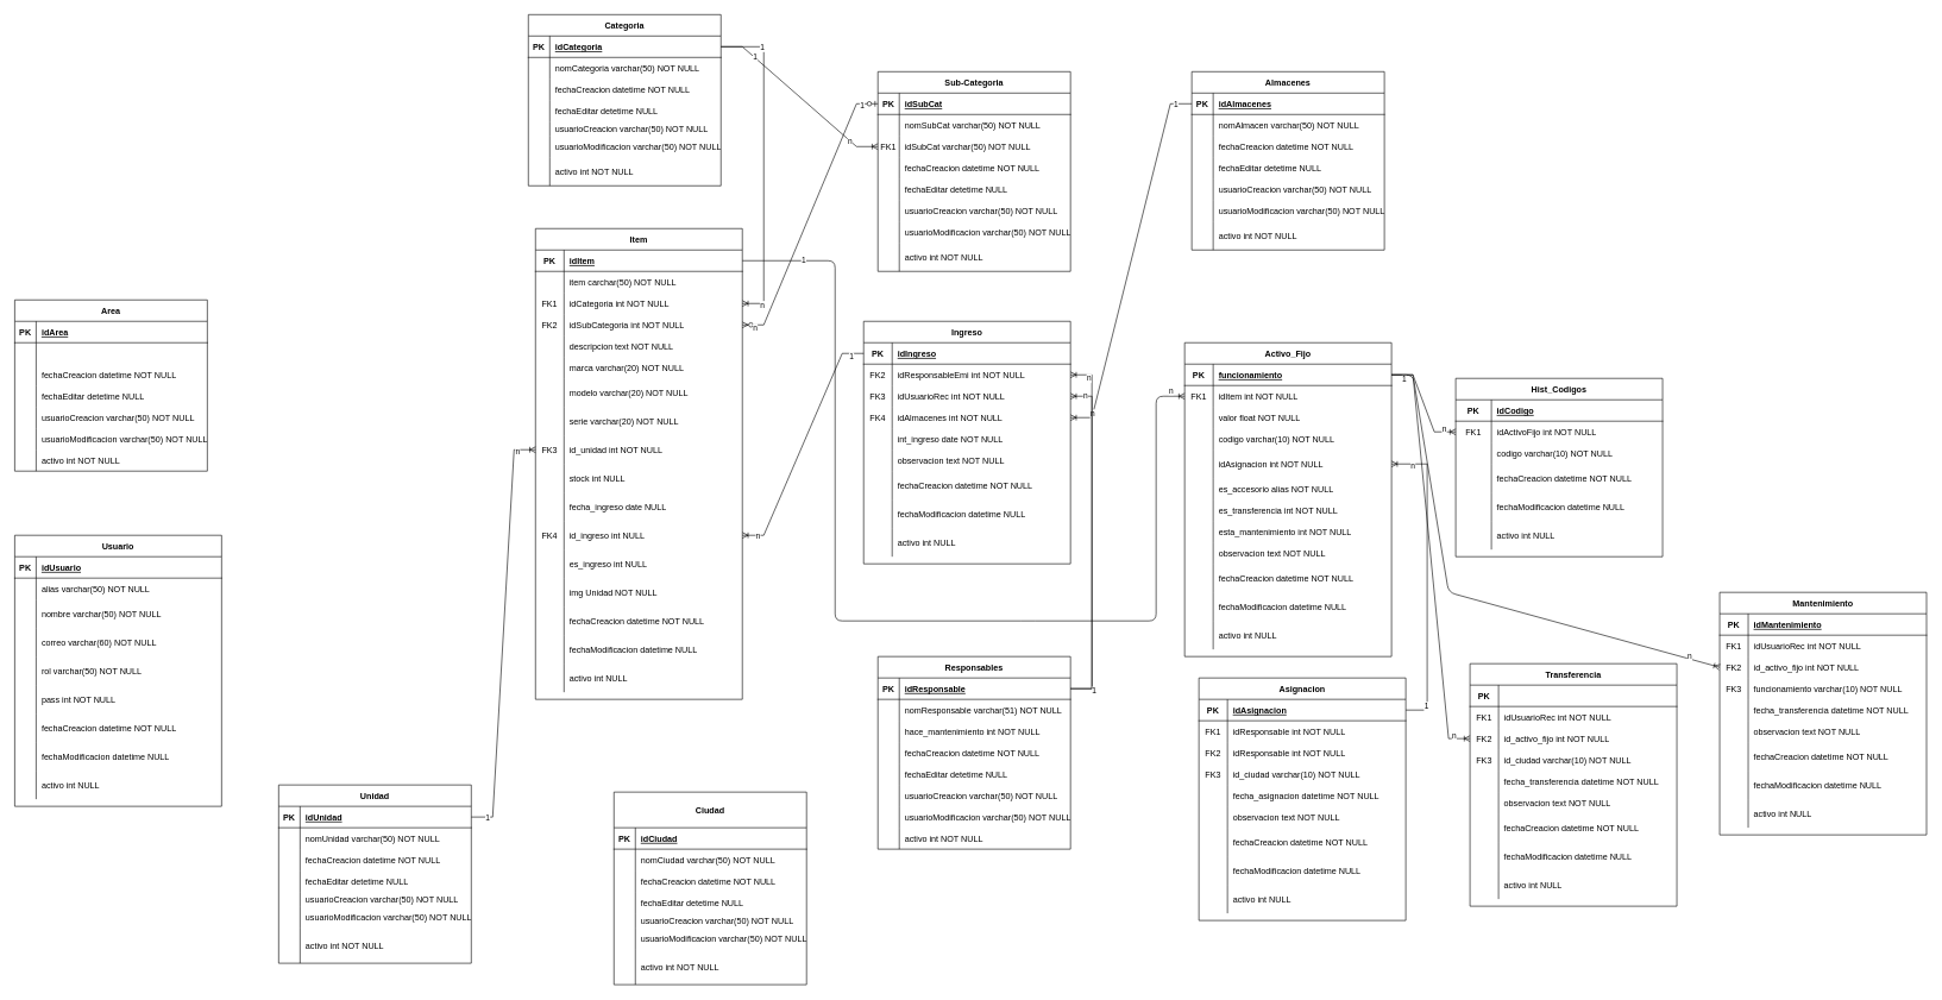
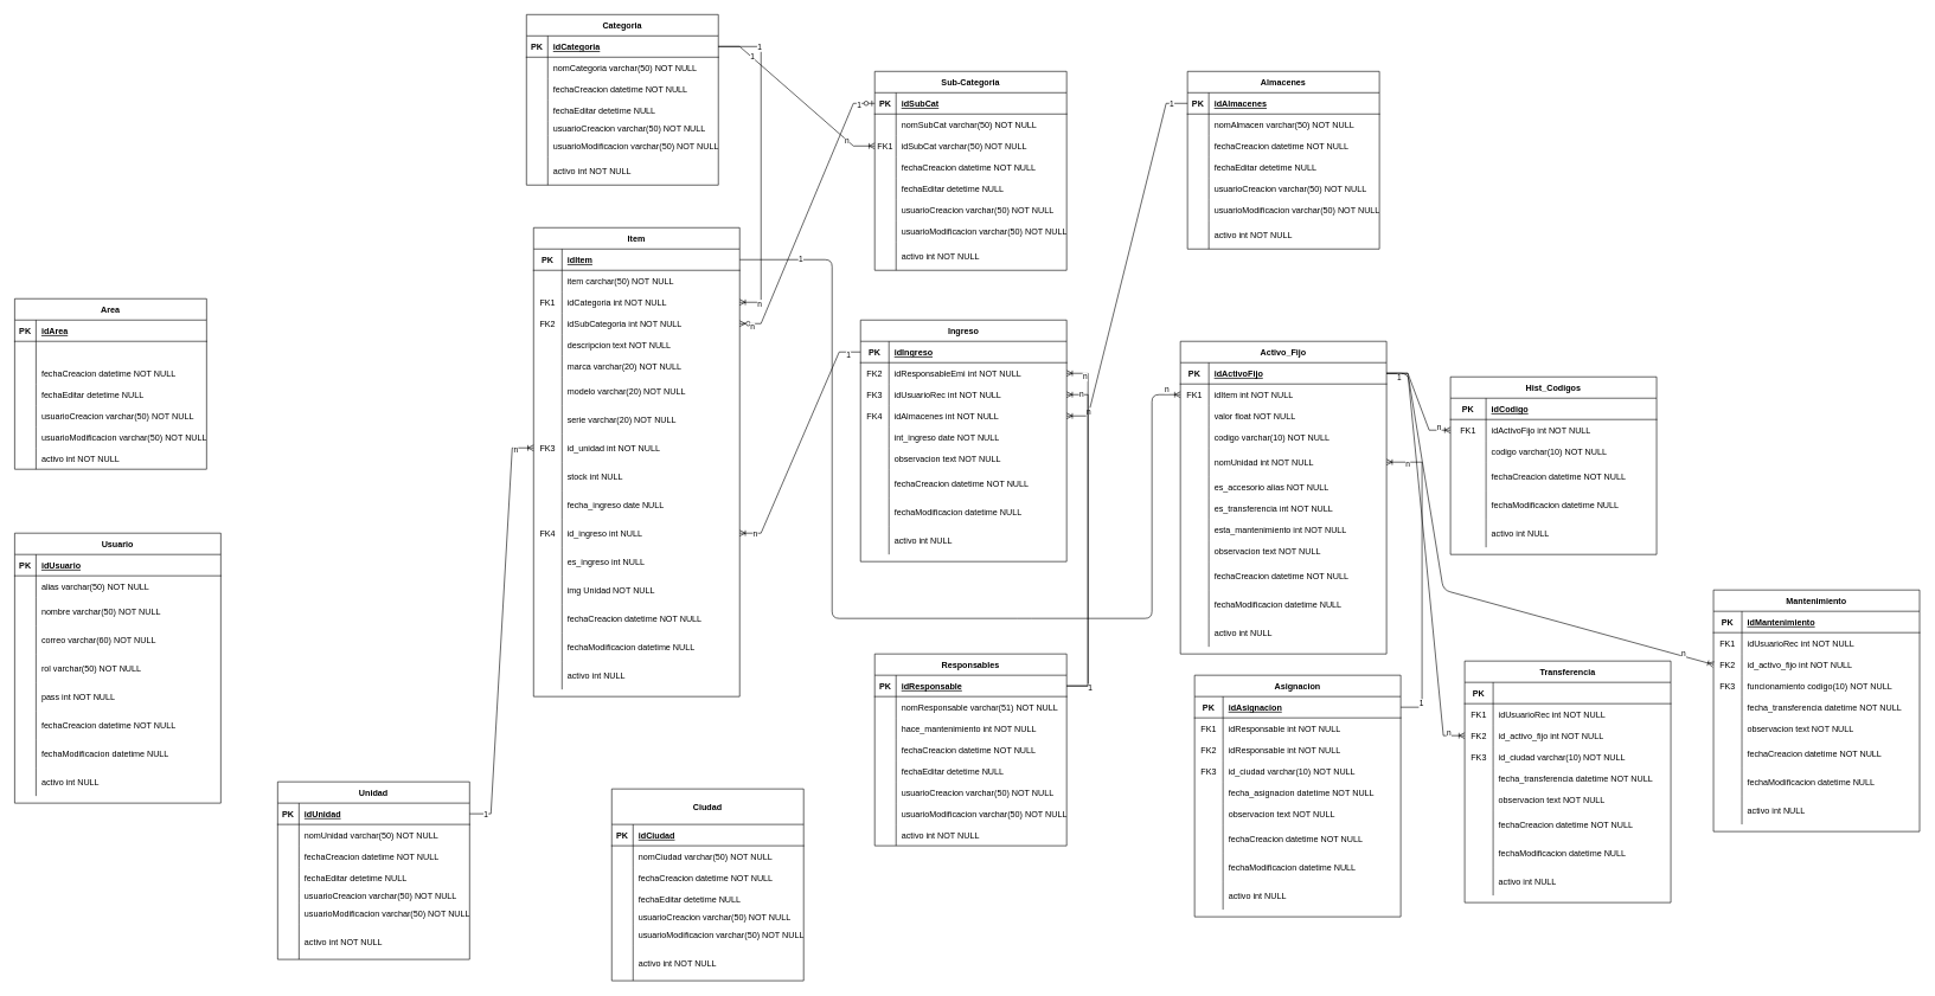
- <mxCell id="262" value="funcionamiento" style="shape=partialRectangle;overflow=hidden;connectable=0;fillColor=none;top=0;left=0;bottom=0;right=0;align=left;spacingLeft=6;fontStyle=5;" parent="260" vertex="1"><mxGeometry x="40" width="250" height="30" as="geometry"><mxRectangle width="250" height="30" as="alternateBounds" /></mxGeometry></mxCell>
+ <mxCell id="262" value="idActivoFijo" style="shape=partialRectangle;overflow=hidden;connectable=0;fillColor=none;top=0;left=0;bottom=0;right=0;align=left;spacingLeft=6;fontStyle=5;" parent="260" vertex="1"><mxGeometry x="40" width="250" height="30" as="geometry"><mxRectangle width="250" height="30" as="alternateBounds" /></mxGeometry></mxCell>
- <mxCell id="274" value="idAsignacion int NOT NULL" style="shape=partialRectangle;overflow=hidden;connectable=0;fillColor=none;top=0;left=0;bottom=0;right=0;align=left;spacingLeft=6;" parent="272" vertex="1"><mxGeometry x="40" width="250" height="40" as="geometry"><mxRectangle width="250" height="40" as="alternateBounds" /></mxGeometry></mxCell>
+ <mxCell id="274" value="nomUnidad int NOT NULL" style="shape=partialRectangle;overflow=hidden;connectable=0;fillColor=none;top=0;left=0;bottom=0;right=0;align=left;spacingLeft=6;" parent="272" vertex="1"><mxGeometry x="40" width="250" height="40" as="geometry"><mxRectangle width="250" height="40" as="alternateBounds" /></mxGeometry></mxCell>
- <mxCell id="396" value="funcionamiento varchar(10) NOT NULL" style="shape=partialRectangle;overflow=hidden;connectable=0;fillColor=none;top=0;left=0;bottom=0;right=0;align=left;spacingLeft=6;" parent="394" vertex="1"><mxGeometry x="40" width="250" height="30" as="geometry"><mxRectangle width="250" height="30" as="alternateBounds" /></mxGeometry></mxCell>
+ <mxCell id="396" value="funcionamiento codigo(10) NOT NULL" style="shape=partialRectangle;overflow=hidden;connectable=0;fillColor=none;top=0;left=0;bottom=0;right=0;align=left;spacingLeft=6;" parent="394" vertex="1"><mxGeometry x="40" width="250" height="30" as="geometry"><mxRectangle width="250" height="30" as="alternateBounds" /></mxGeometry></mxCell>
